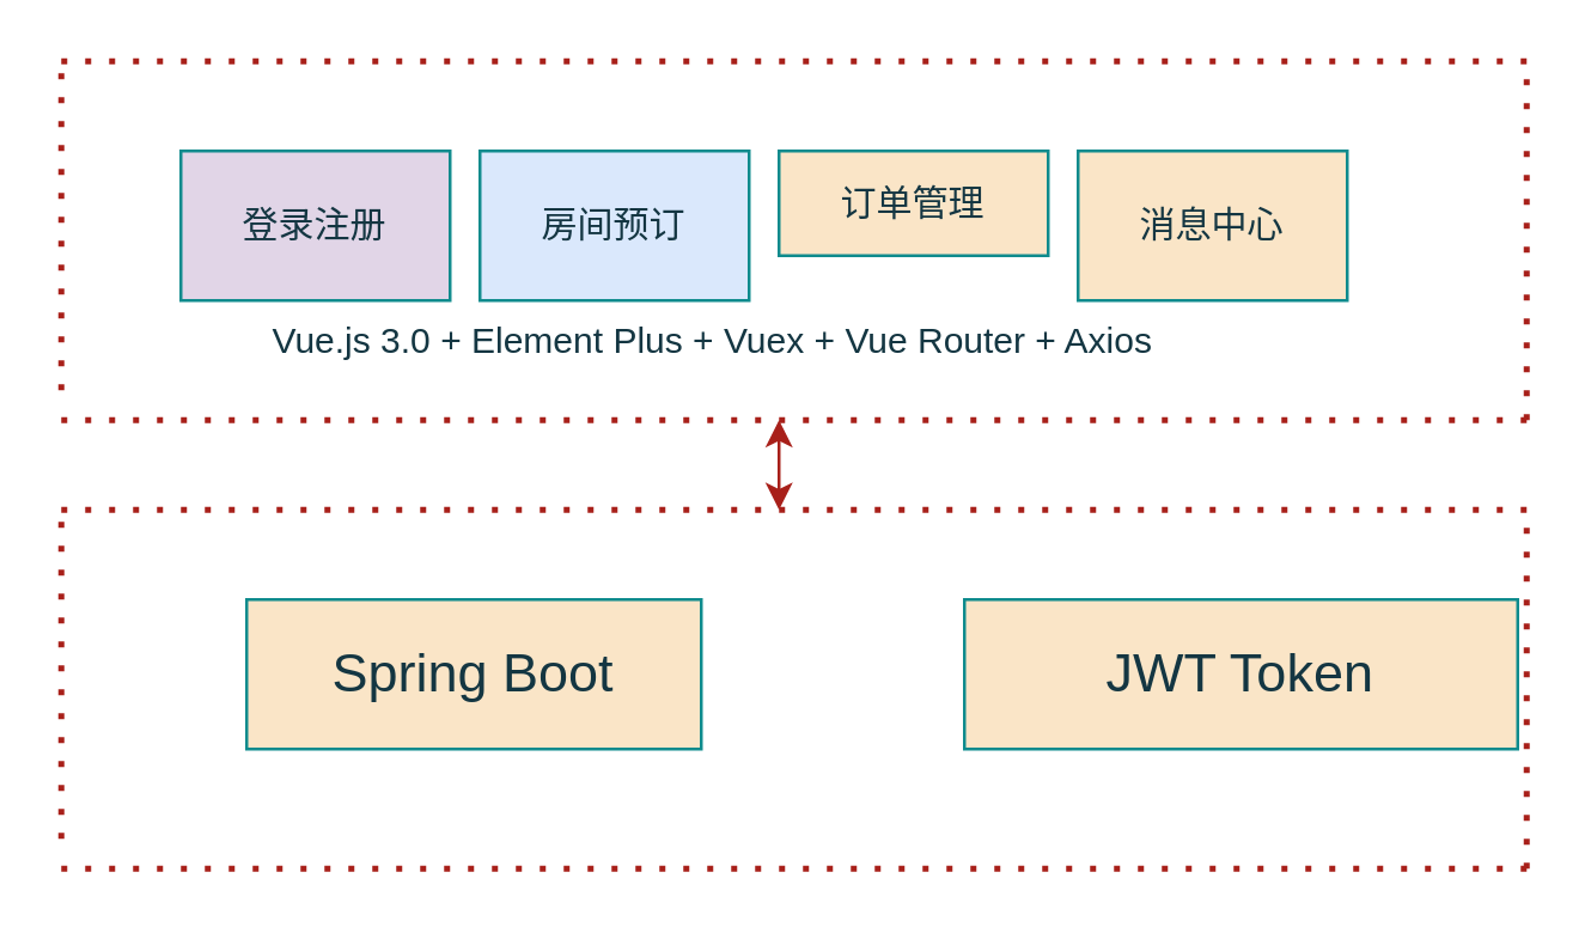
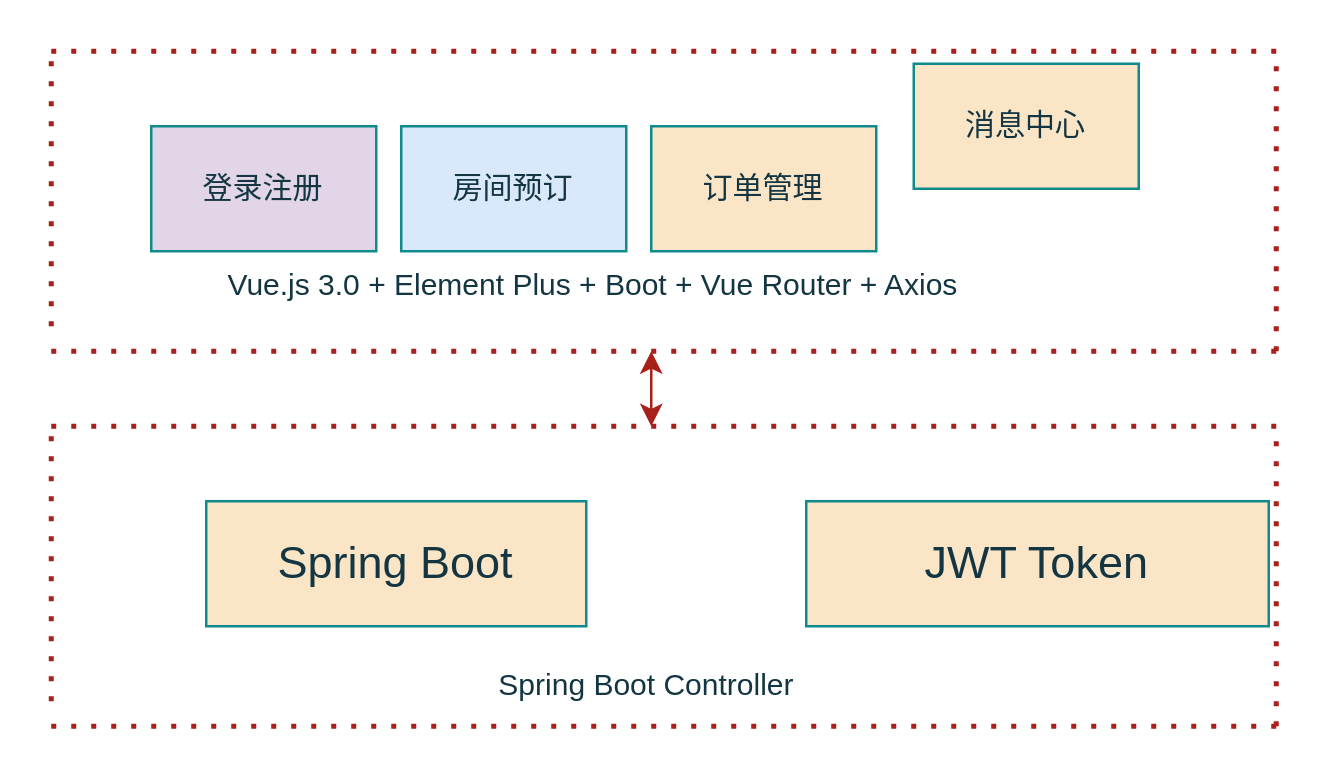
- <mxCell id="5" value="订单管理" style="rounded=0;whiteSpace=wrap;html=1;strokeColor=#0F8B8D;fontColor=#143642;fillColor=#FAE5C7;" vertex="1" parent="2"><mxGeometry x="240" y="30" width="90" height="35" as="geometry" /></mxCell>
+ <mxCell id="5" value="订单管理" style="rounded=0;whiteSpace=wrap;html=1;strokeColor=#0F8B8D;fontColor=#143642;fillColor=#FAE5C7;" vertex="1" parent="2"><mxGeometry x="240" y="30" width="90" height="50" as="geometry" /></mxCell>
- <mxCell id="6" value="消息中心" style="rounded=0;whiteSpace=wrap;html=1;strokeColor=#0F8B8D;fontColor=#143642;fillColor=#FAE5C7;" vertex="1" parent="2"><mxGeometry x="340" y="30" width="90" height="50" as="geometry" /></mxCell>
+ <mxCell id="6" value="消息中心" style="rounded=0;whiteSpace=wrap;html=1;strokeColor=#0F8B8D;fontColor=#143642;fillColor=#FAE5C7;" vertex="1" parent="2"><mxGeometry x="345" y="5" width="90" height="50" as="geometry" /></mxCell>
- <mxCell id="7" value="Vue.js 3.0 + Element Plus + Vuex + Vue Router + Axios" style="text;whiteSpace=wrap;fontColor=#143642;" vertex="1" parent="2"><mxGeometry x="69" y="80" width="330" height="40" as="geometry" /></mxCell>
+ <mxCell id="7" value="Vue.js 3.0 + Element Plus + Boot + Vue Router + Axios" style="text;whiteSpace=wrap;fontColor=#143642;" vertex="1" parent="2"><mxGeometry x="69" y="80" width="330" height="40" as="geometry" /></mxCell>
+ <mxCell id="15" value="          Spring Boot Controller   " style="text;whiteSpace=wrap;fontColor=#143642;" vertex="1" parent="12"><mxGeometry x="144" y="90" width="203" height="30" as="geometry" /></mxCell>
